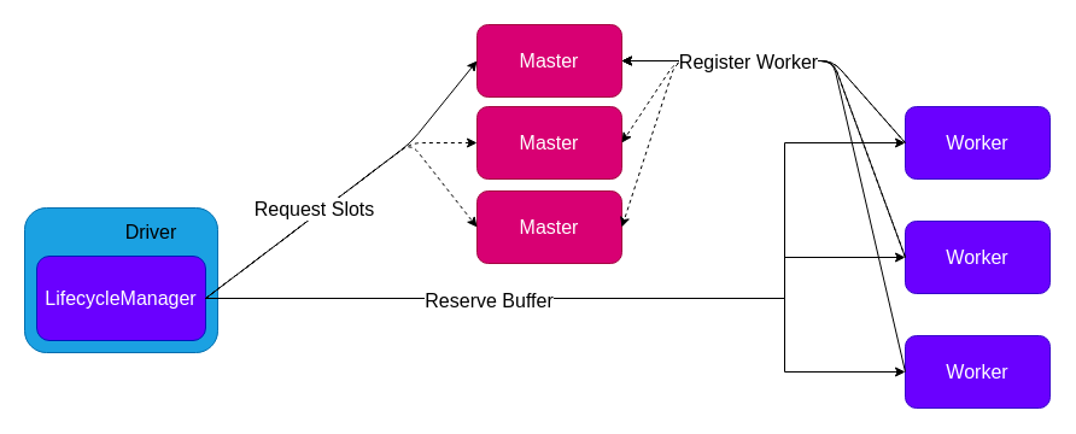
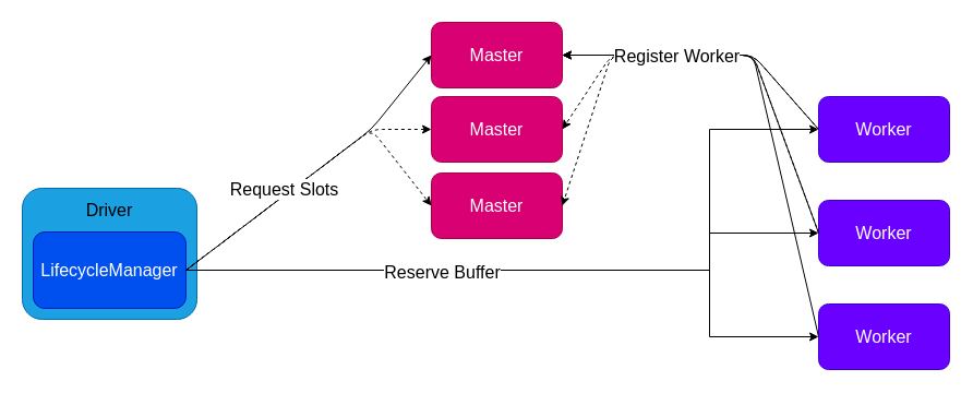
- <mxCell id="5" value="&lt;font style=&quot;font-size: 16px&quot;&gt;Driver&lt;/font&gt;" style="text;html=1;strokeColor=none;fillColor=none;align=center;verticalAlign=middle;whiteSpace=wrap;rounded=0;" parent="1" vertex="1"><mxGeometry x="95" y="182" width="60" height="20" as="geometry" /></mxCell>
+ <mxCell id="5" value="&lt;font style=&quot;font-size: 16px&quot;&gt;Driver&lt;/font&gt;" style="text;html=1;strokeColor=none;fillColor=none;align=center;verticalAlign=middle;whiteSpace=wrap;rounded=0;" parent="1" vertex="1"><mxGeometry x="70" y="182" width="60" height="20" as="geometry" /></mxCell>
- <mxCell id="7" value="&lt;font style=&quot;font-size: 16px&quot;&gt;LifecycleManager&lt;/font&gt;" style="rounded=1;whiteSpace=wrap;html=1;fillColor=#6a00ff;strokeColor=#001DBC;fontColor=#ffffff;" parent="1" vertex="1"><mxGeometry x="30" y="212" width="140" height="70" as="geometry" /></mxCell>
+ <mxCell id="7" value="&lt;font style=&quot;font-size: 16px&quot;&gt;LifecycleManager&lt;/font&gt;" style="rounded=1;whiteSpace=wrap;html=1;fillColor=#0050ef;strokeColor=#001DBC;fontColor=#ffffff;" parent="1" vertex="1"><mxGeometry x="30" y="212" width="140" height="70" as="geometry" /></mxCell>
